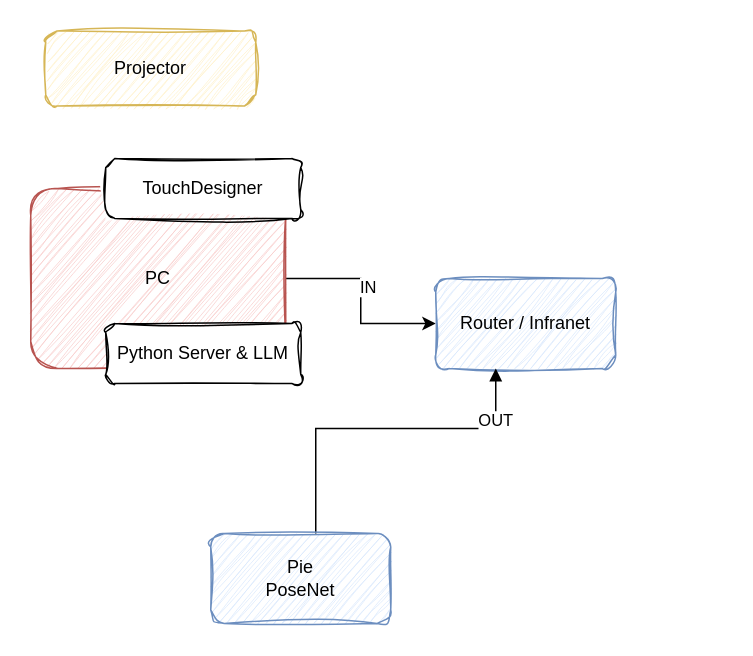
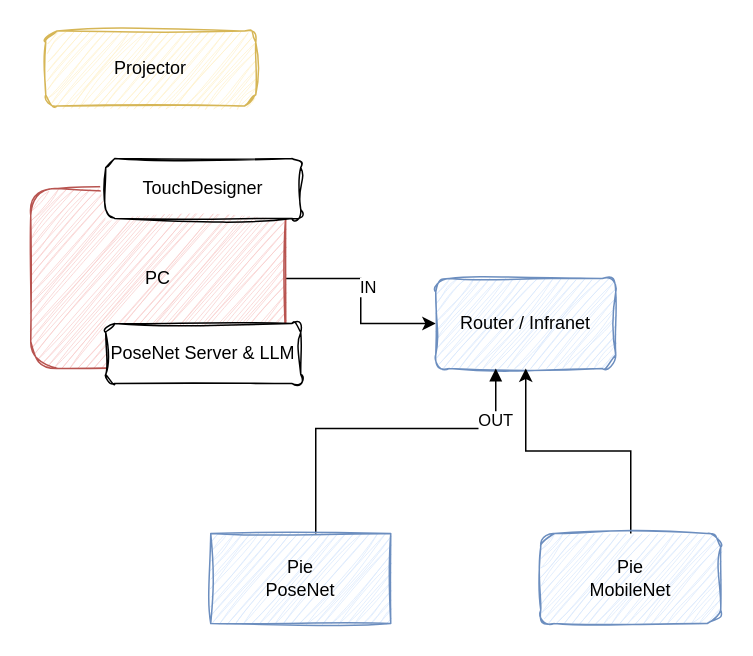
- <mxCell id="11" value="Python Server &amp;amp; LLM" style="rounded=1;whiteSpace=wrap;html=1;sketch=1;curveFitting=1;jiggle=2;" vertex="1" parent="1"><mxGeometry x="70" y="215" width="130" height="40" as="geometry" /></mxCell>
+ <mxCell id="11" value="PoseNet Server &amp;amp; LLM" style="rounded=1;whiteSpace=wrap;html=1;sketch=1;curveFitting=1;jiggle=2;" vertex="1" parent="1"><mxGeometry x="70" y="215" width="130" height="40" as="geometry" /></mxCell>
+ <mxCell id="6" style="edgeStyle=orthogonalEdgeStyle;rounded=0;orthogonalLoop=1;jettySize=auto;html=1;entryX=0.5;entryY=1;entryDx=0;entryDy=0;" edge="1" parent="1" source="7" target="5"><mxGeometry relative="1" as="geometry" /></mxCell>
- <mxCell id="10" value="Pie&lt;div&gt;PoseNet&lt;/div&gt;" style="rounded=1;whiteSpace=wrap;html=1;sketch=1;curveFitting=1;jiggle=2;fillColor=#dae8fc;strokeColor=#6c8ebf;" vertex="1" parent="1"><mxGeometry x="140" y="355" width="120" height="60" as="geometry" /></mxCell>
+ <mxCell id="10" value="Pie&lt;div&gt;PoseNet&lt;/div&gt;" style="whiteSpace=wrap;html=1;sketch=1;curveFitting=1;jiggle=2;fillColor=#dae8fc;strokeColor=#6c8ebf;rounded=0;" vertex="1" parent="1"><mxGeometry x="140" y="355" width="120" height="60" as="geometry" /></mxCell>
+ <mxCell id="7" value="Pie&lt;div&gt;MobileNet&lt;/div&gt;" style="rounded=1;whiteSpace=wrap;html=1;sketch=1;curveFitting=1;jiggle=2;fillColor=#dae8fc;strokeColor=#6c8ebf;" vertex="1" parent="1"><mxGeometry x="360" y="355" width="120" height="60" as="geometry" /></mxCell>
